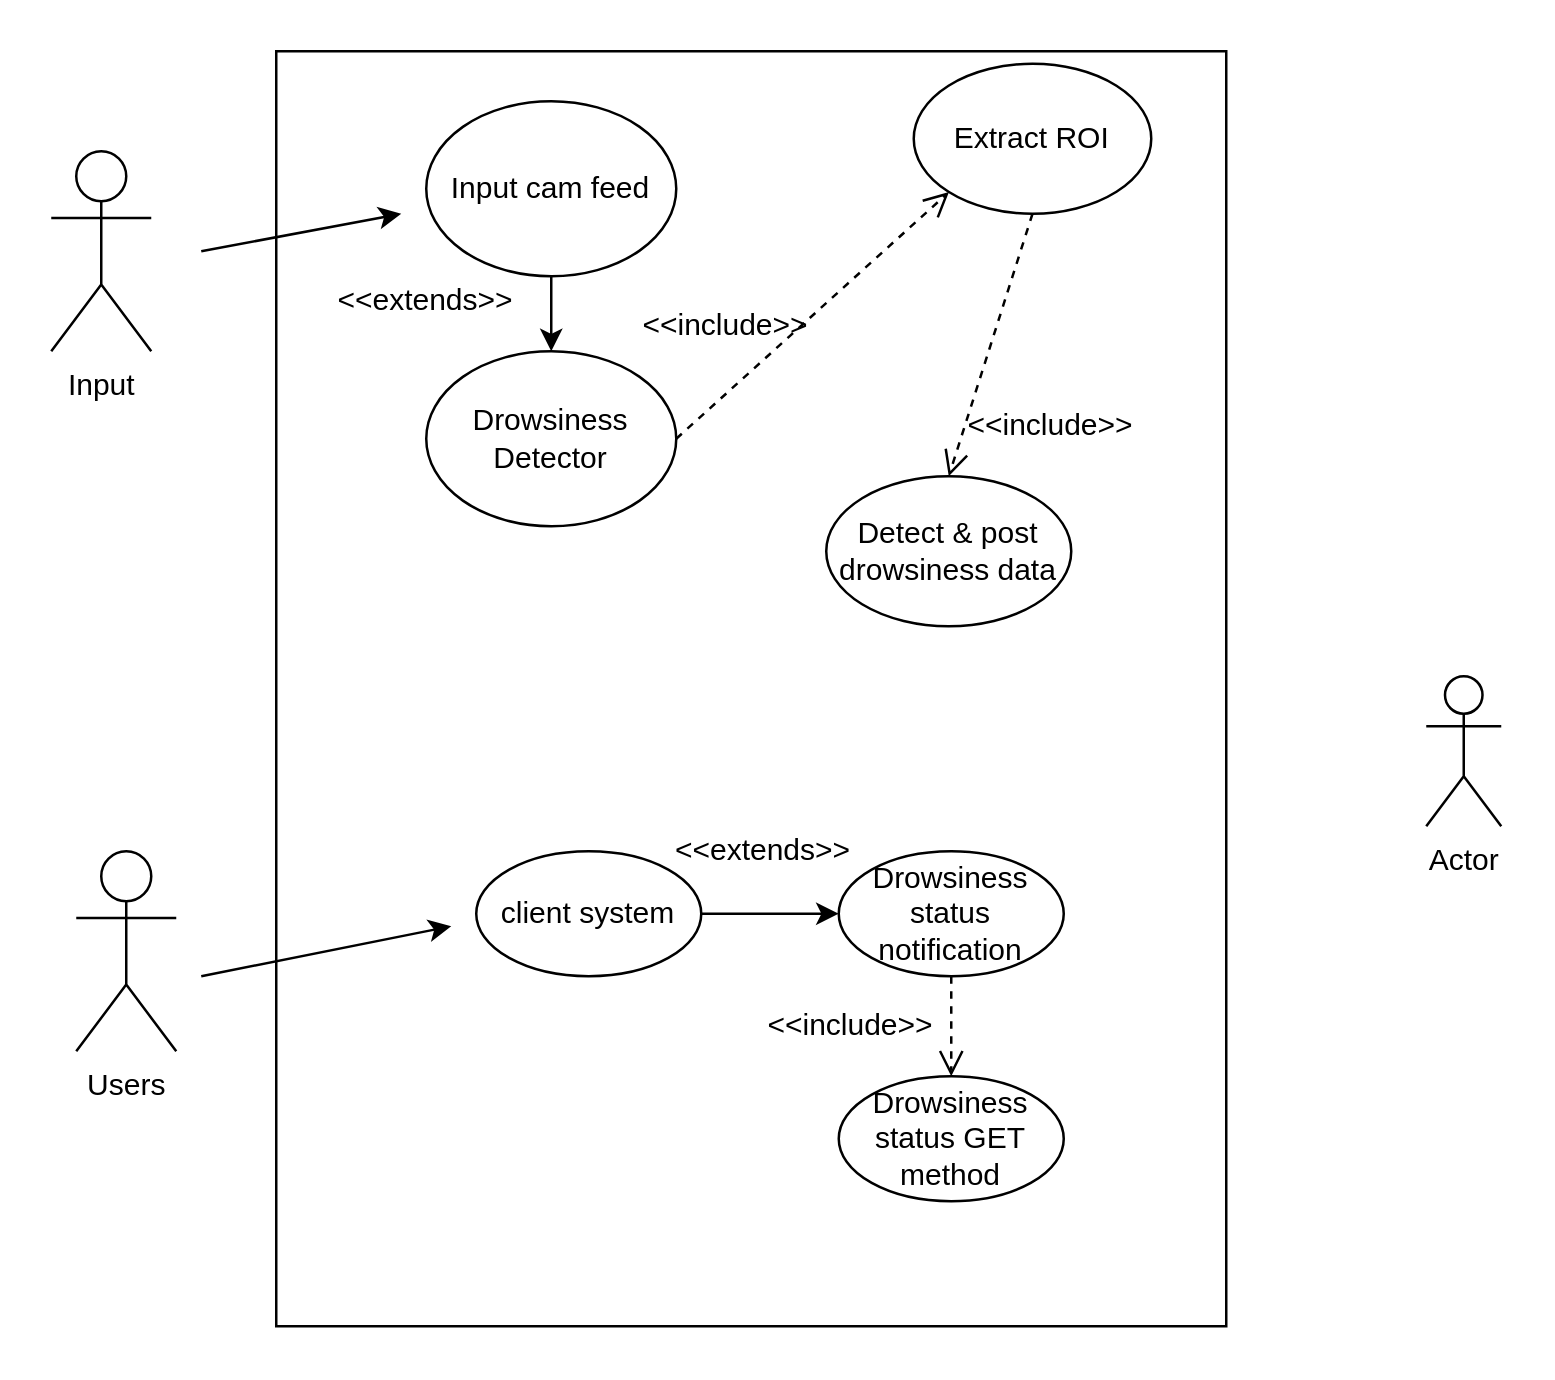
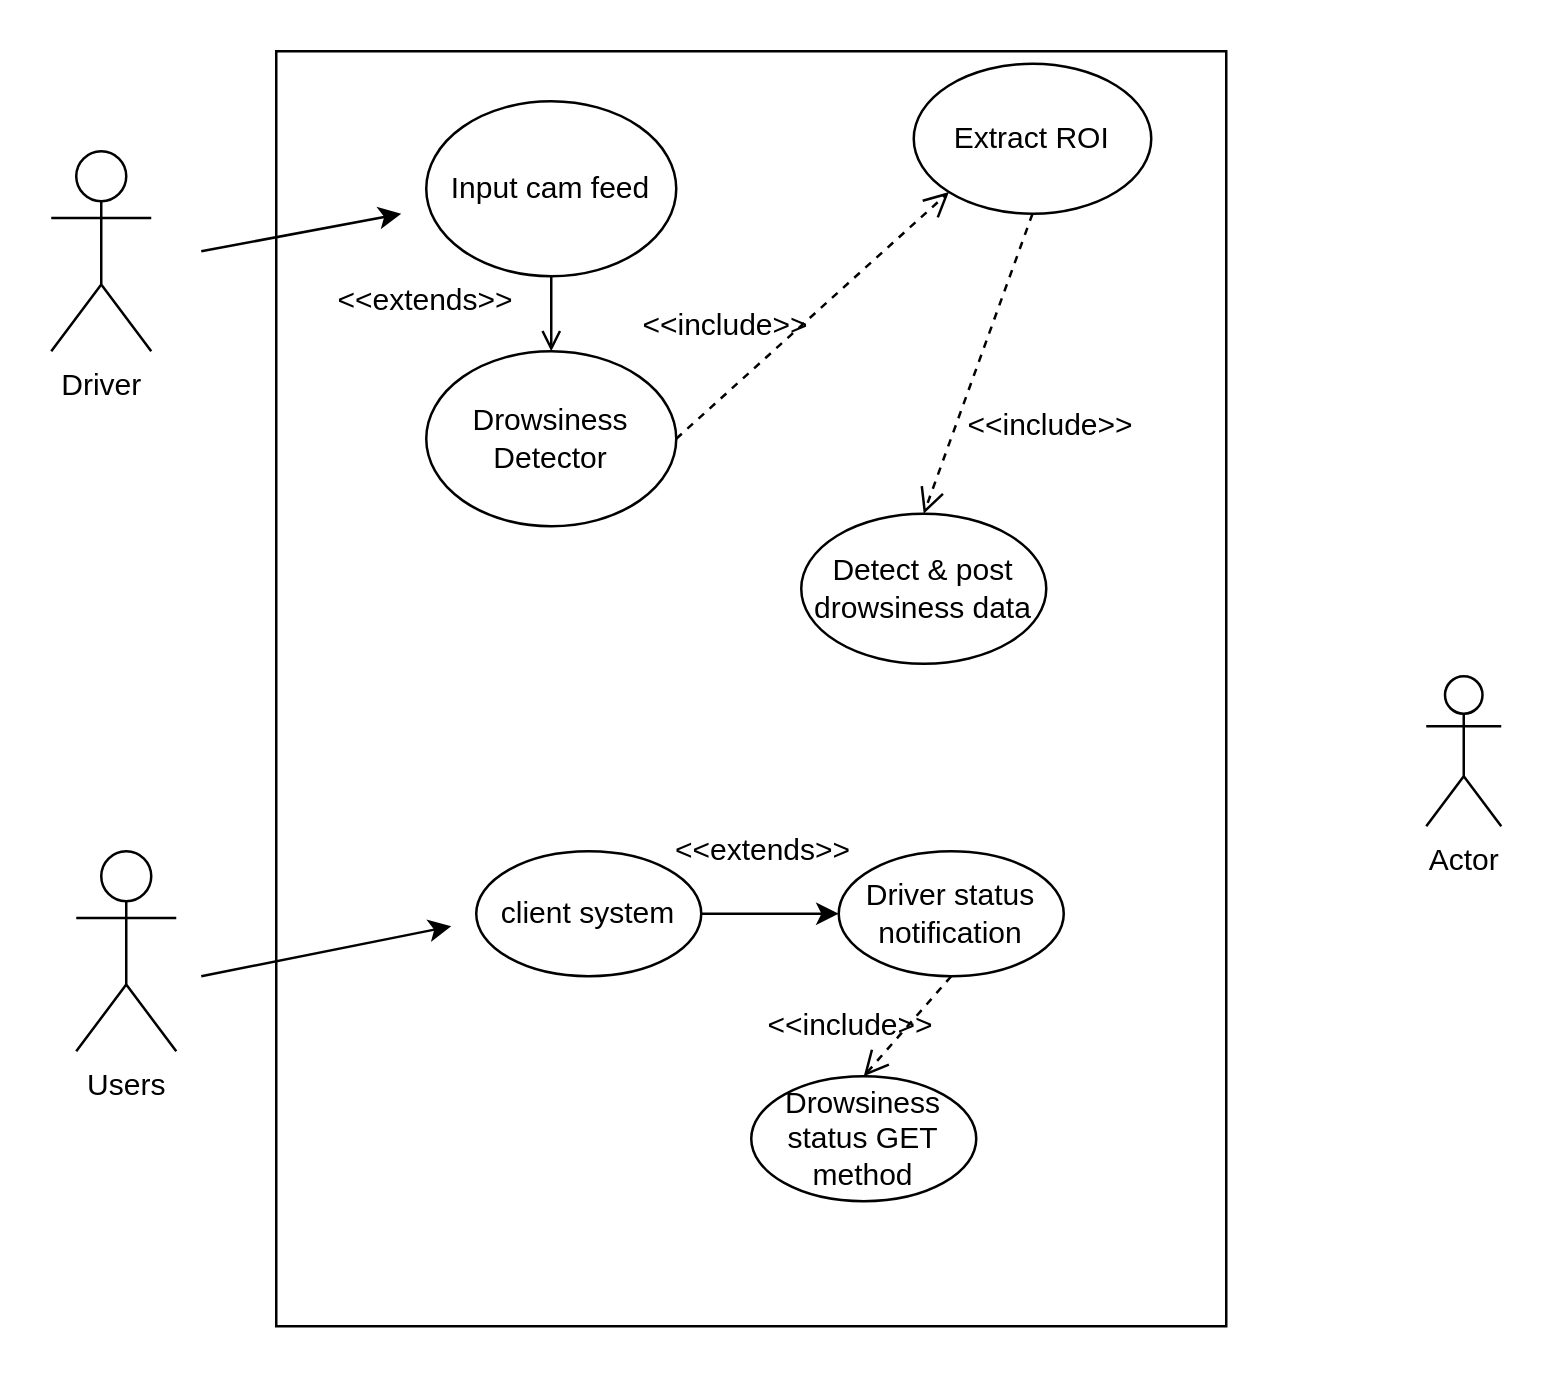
- <mxCell id="8" value="" style="endArrow=classic;html=1;entryX=0.5;entryY=0;entryDx=0;entryDy=0;" edge="1" parent="1" source="4" target="7"><mxGeometry width="50" height="50" relative="1" as="geometry"><mxPoint x="240" y="140" as="sourcePoint" /><mxPoint x="290" y="90" as="targetPoint" /></mxGeometry></mxCell>
+ <mxCell id="8" value="" style="endArrow=open;html=1;entryX=0.5;entryY=0;entryDx=0;entryDy=0;" edge="1" parent="1" source="4" target="7"><mxGeometry width="50" height="50" relative="1" as="geometry"><mxPoint x="240" y="140" as="sourcePoint" /><mxPoint x="290" y="90" as="targetPoint" /></mxGeometry></mxCell>
- <mxCell id="11" value="Input" style="shape=umlActor;verticalLabelPosition=bottom;verticalAlign=top;html=1;rounded=0;sketch=0;" vertex="1" parent="1"><mxGeometry x="20" y="60" width="40" height="80" as="geometry" /></mxCell>
+ <mxCell id="11" value="Driver" style="shape=umlActor;verticalLabelPosition=bottom;verticalAlign=top;html=1;rounded=0;sketch=0;" vertex="1" parent="1"><mxGeometry x="20" y="60" width="40" height="80" as="geometry" /></mxCell>
- <mxCell id="10" value="Detect &amp;amp; post drowsiness data" style="ellipse;whiteSpace=wrap;html=1;" vertex="1" parent="1"><mxGeometry x="330" y="190" width="98" height="60" as="geometry" /></mxCell>
+ <mxCell id="10" value="Detect &amp;amp; post drowsiness data" style="ellipse;whiteSpace=wrap;html=1;" vertex="1" parent="1"><mxGeometry x="320" y="205" width="98" height="60" as="geometry" /></mxCell>
- <mxCell id="19" value="Drowsiness status notification" style="ellipse;whiteSpace=wrap;html=1;rounded=0;sketch=0;" vertex="1" parent="1"><mxGeometry x="335" y="340" width="90" height="50" as="geometry" /></mxCell>
+ <mxCell id="19" value="Driver status notification" style="ellipse;whiteSpace=wrap;html=1;rounded=0;sketch=0;" vertex="1" parent="1"><mxGeometry x="335" y="340" width="90" height="50" as="geometry" /></mxCell>
- <mxCell id="22" value="Drowsiness status GET method" style="ellipse;whiteSpace=wrap;html=1;rounded=0;sketch=0;" vertex="1" parent="1"><mxGeometry x="335" y="430" width="90" height="50" as="geometry" /></mxCell>
+ <mxCell id="22" value="Drowsiness status GET method" style="ellipse;whiteSpace=wrap;html=1;rounded=0;sketch=0;" vertex="1" parent="1"><mxGeometry x="300" y="430" width="90" height="50" as="geometry" /></mxCell>
